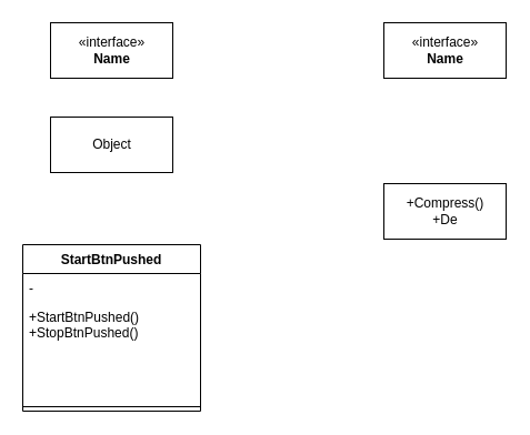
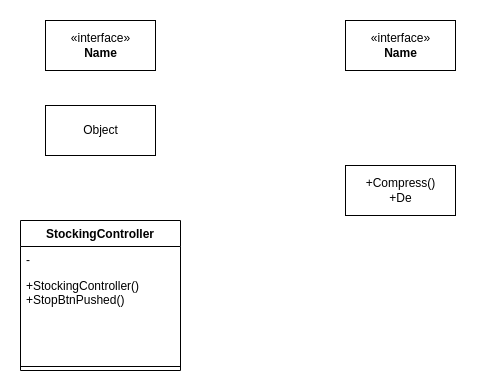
- <mxCell id="6" value="StartBtnPushed" style="swimlane;fontStyle=1;align=center;verticalAlign=top;childLayout=stackLayout;horizontal=1;startSize=26;horizontalStack=0;resizeParent=1;resizeParentMax=0;resizeLast=0;collapsible=1;marginBottom=0;" vertex="1" parent="1"><mxGeometry x="20" y="220" width="160" height="150" as="geometry" /></mxCell>
+ <mxCell id="6" value="StockingController" style="swimlane;fontStyle=1;align=center;verticalAlign=top;childLayout=stackLayout;horizontal=1;startSize=26;horizontalStack=0;resizeParent=1;resizeParentMax=0;resizeLast=0;collapsible=1;marginBottom=0;" vertex="1" parent="1"><mxGeometry x="20" y="220" width="160" height="150" as="geometry" /></mxCell>
- <mxCell id="8" value="+StartBtnPushed()&#10;+StopBtnPushed()" style="text;strokeColor=none;fillColor=none;align=left;verticalAlign=top;spacingLeft=4;spacingRight=4;overflow=hidden;rotatable=0;points=[[0,0.5],[1,0.5]];portConstraint=eastwest;" vertex="1" parent="6"><mxGeometry y="52" width="160" height="90" as="geometry" /></mxCell>
+ <mxCell id="8" value="+StockingController()&#10;+StopBtnPushed()" style="text;strokeColor=none;fillColor=none;align=left;verticalAlign=top;spacingLeft=4;spacingRight=4;overflow=hidden;rotatable=0;points=[[0,0.5],[1,0.5]];portConstraint=eastwest;" vertex="1" parent="6"><mxGeometry y="52" width="160" height="90" as="geometry" /></mxCell>
